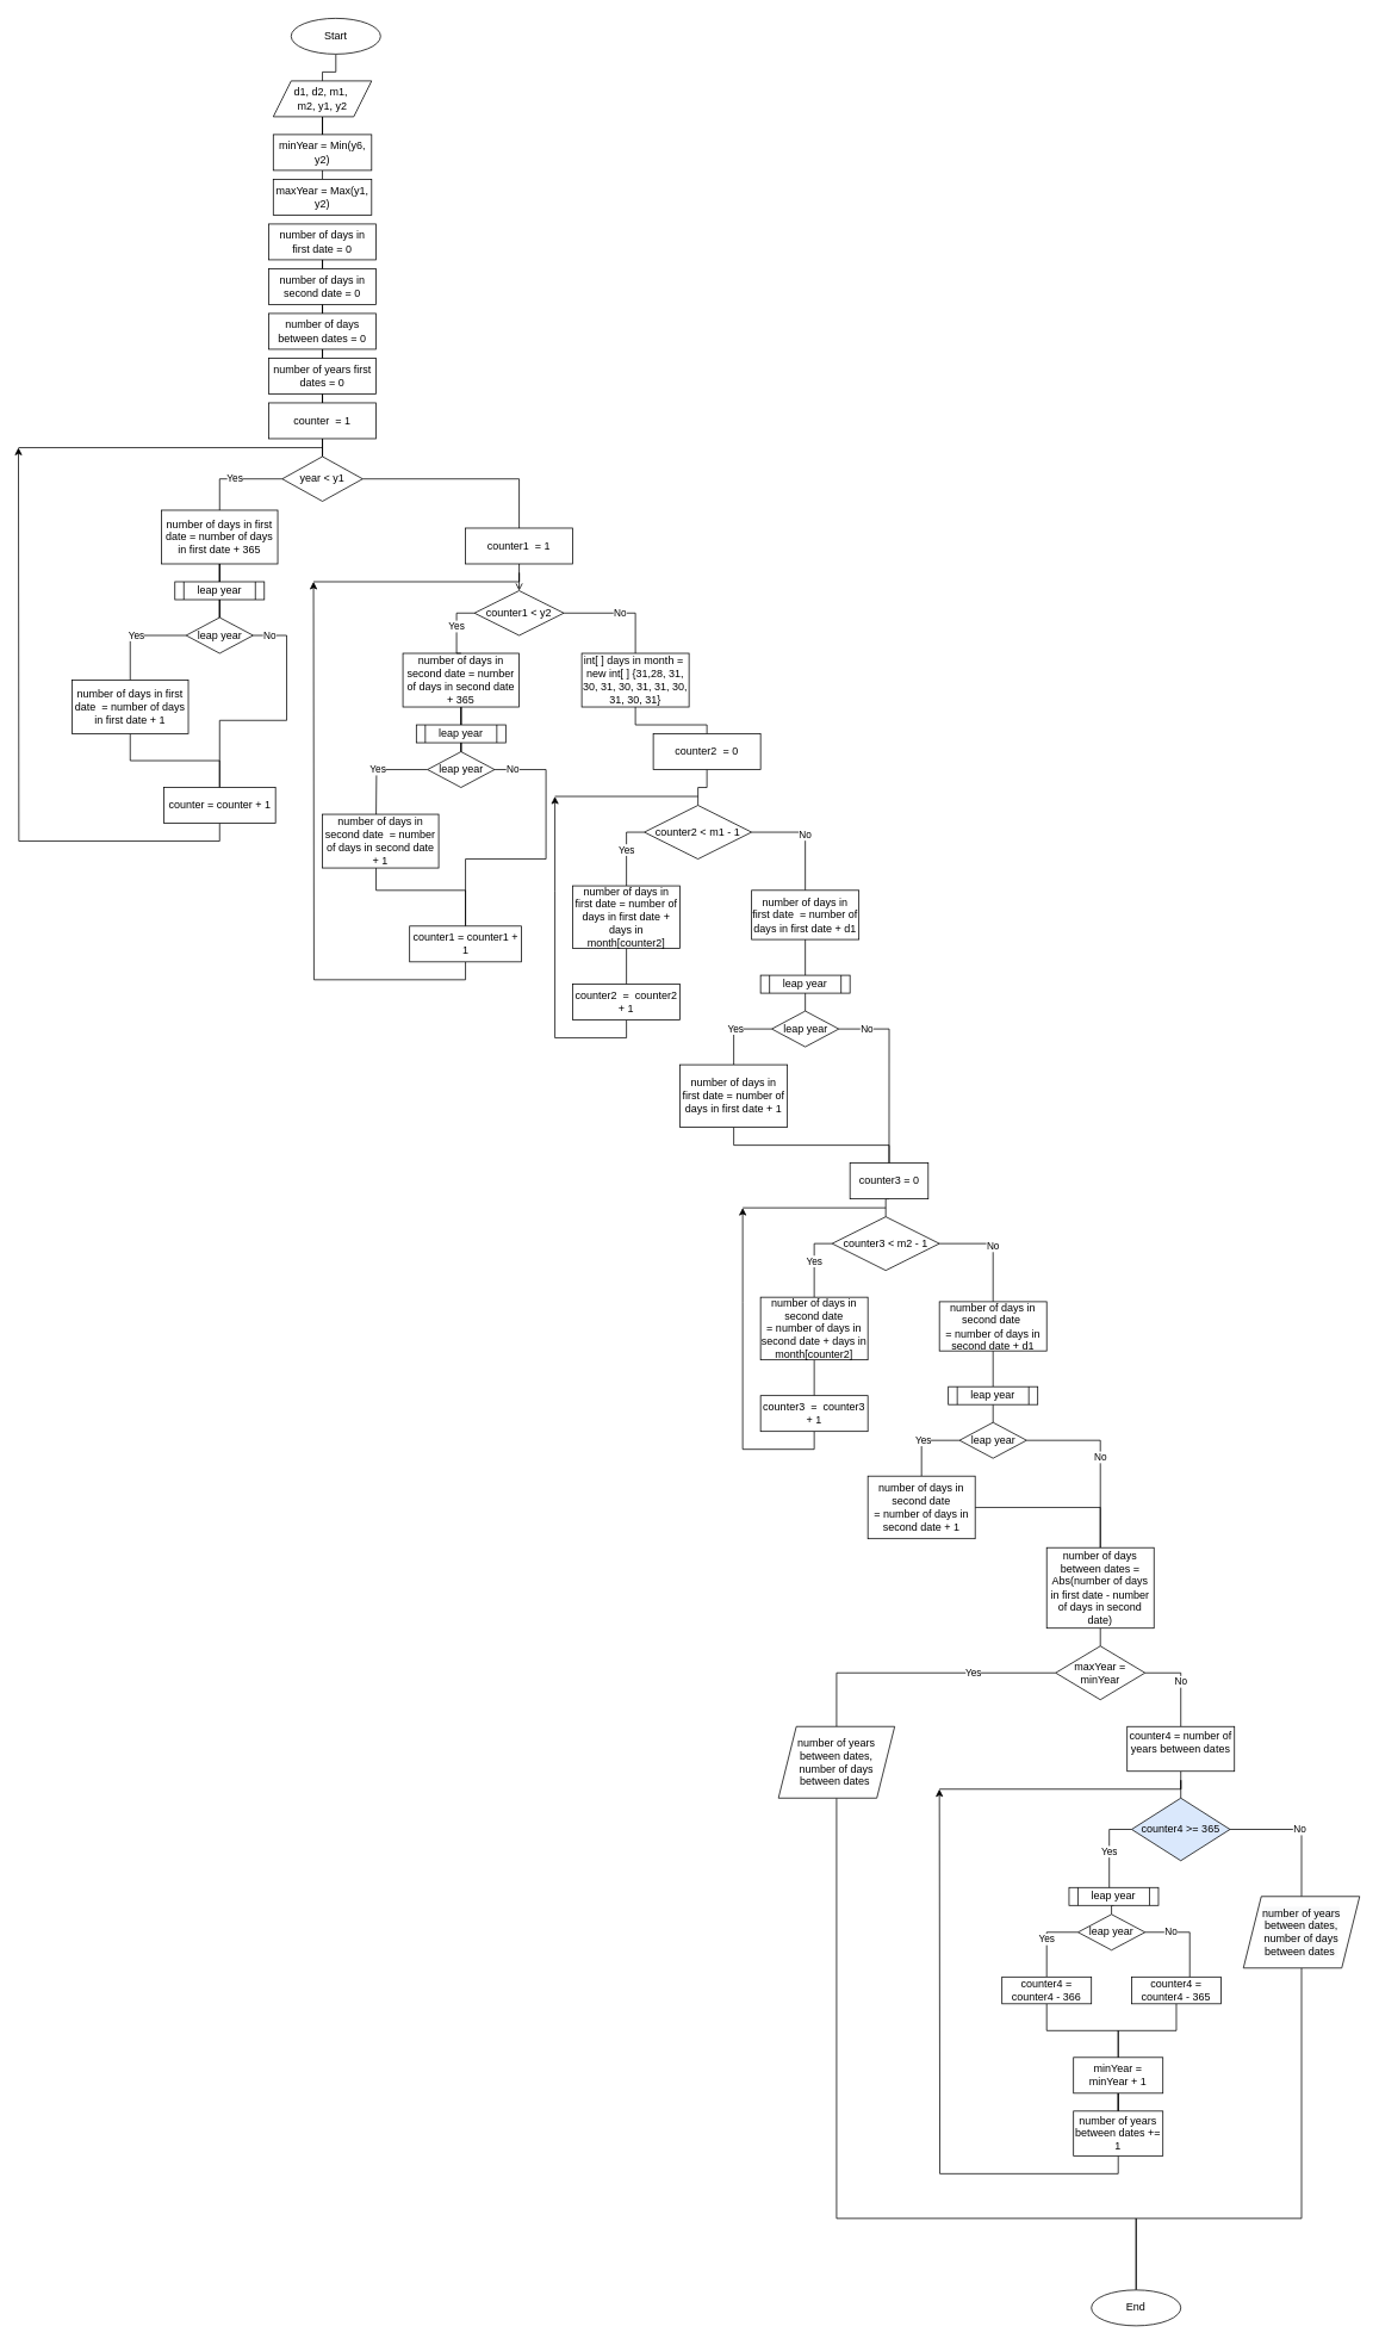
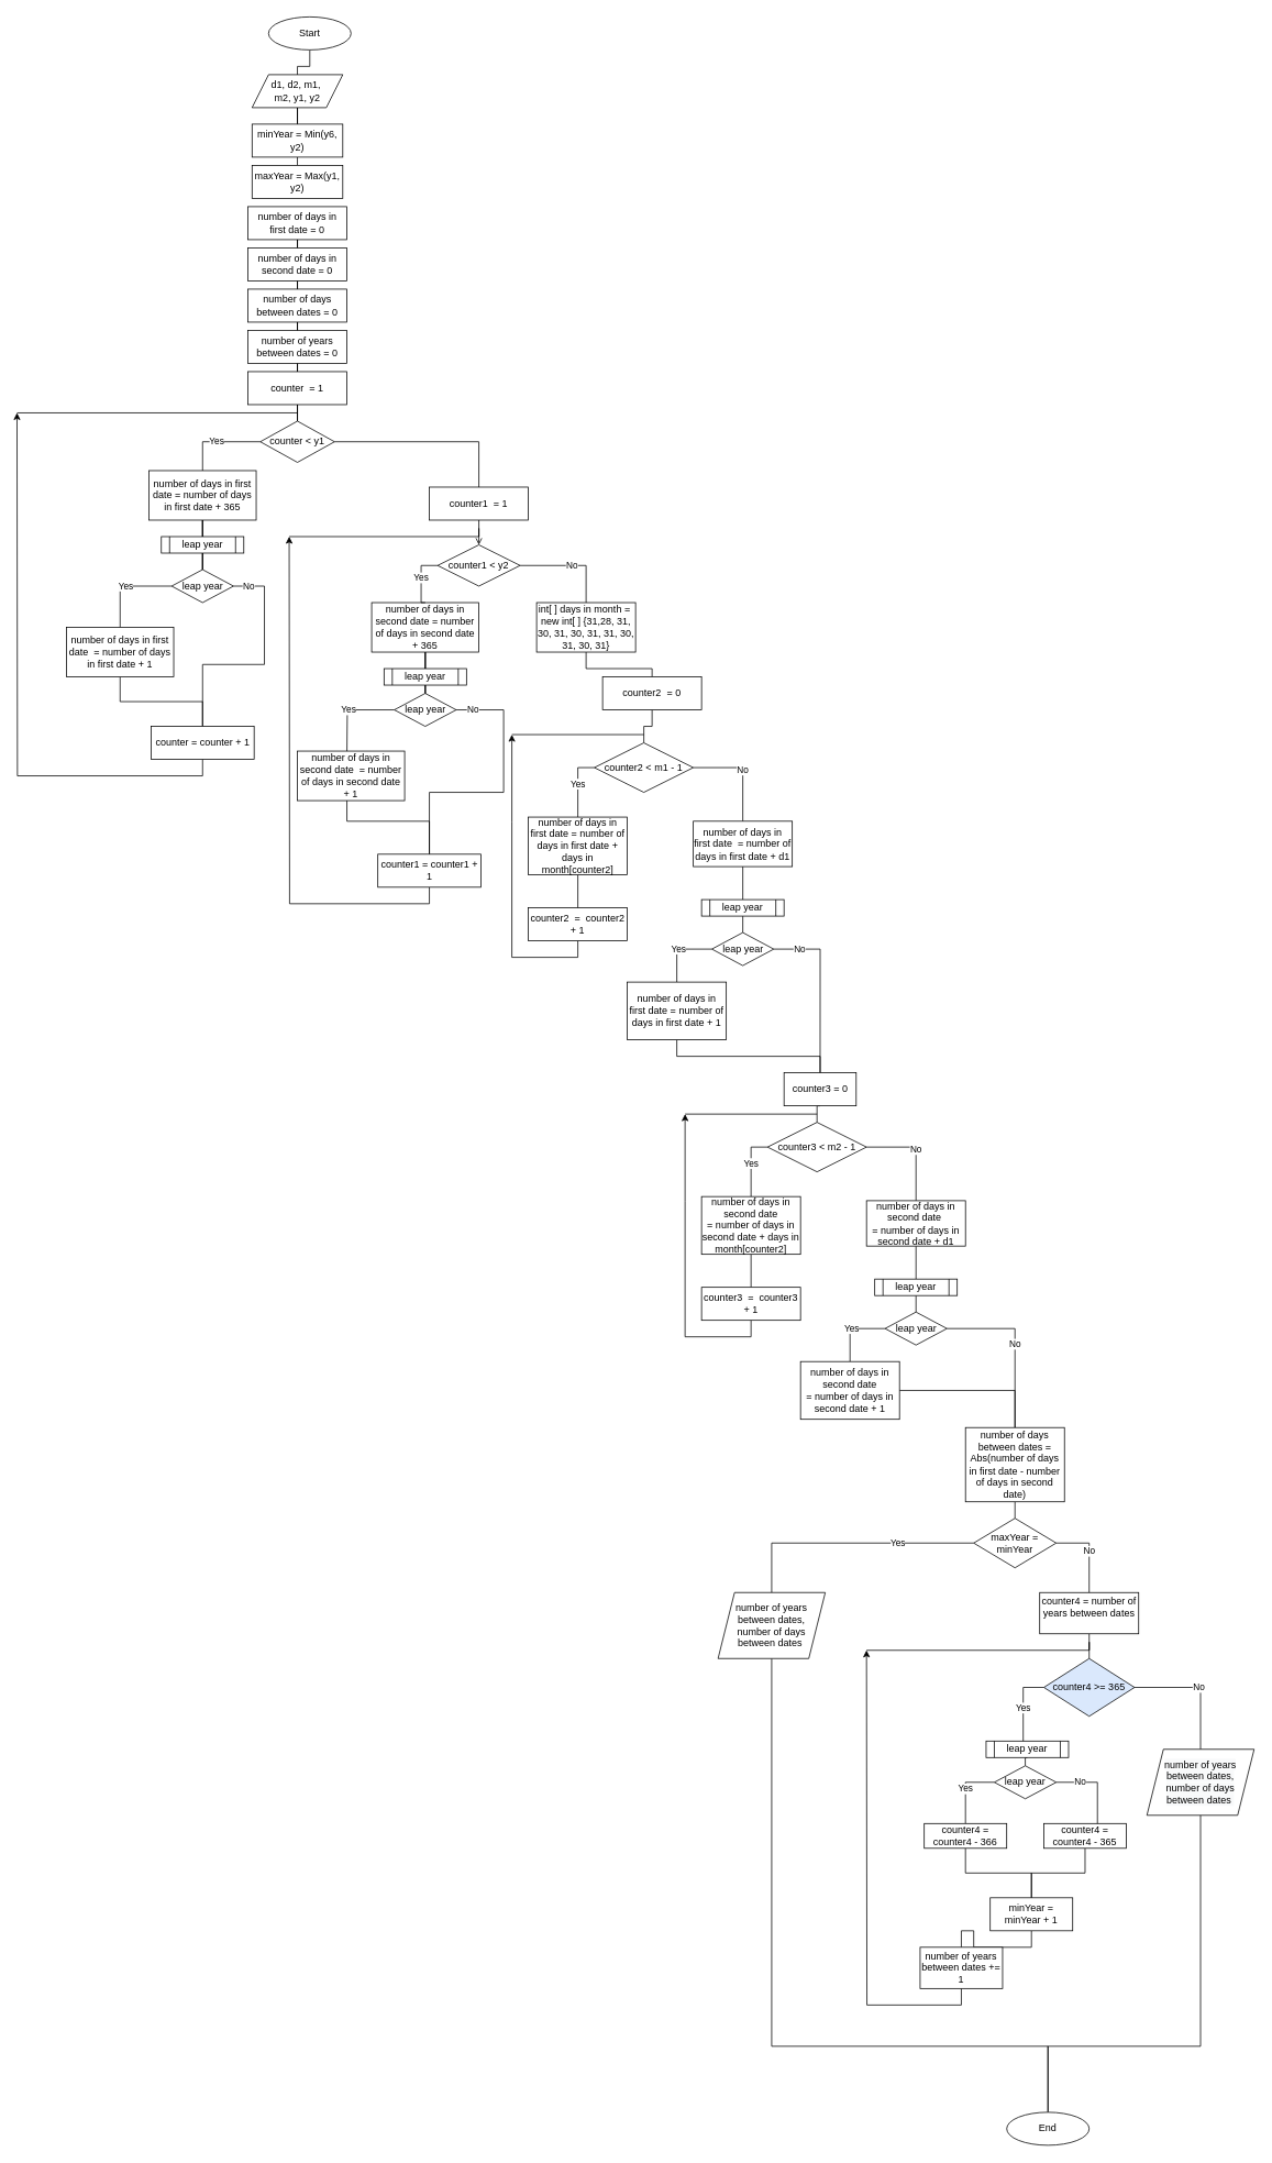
- <mxCell id="16" value="number of years first dates = 0" style="rounded=0;whiteSpace=wrap;html=1;" vertex="1" parent="1"><mxGeometry x="300" y="400" width="120" height="40" as="geometry" /></mxCell>
+ <mxCell id="16" value="number of years between dates = 0" style="rounded=0;whiteSpace=wrap;html=1;" vertex="1" parent="1"><mxGeometry x="300" y="400" width="120" height="40" as="geometry" /></mxCell>
- <mxCell id="19" value="year &amp;lt; y1" style="rhombus;whiteSpace=wrap;html=1;" vertex="1" parent="1"><mxGeometry x="315" y="510" width="90" height="50" as="geometry" /></mxCell>
+ <mxCell id="19" value="counter &amp;lt; y1" style="rhombus;whiteSpace=wrap;html=1;" vertex="1" parent="1"><mxGeometry x="315" y="510" width="90" height="50" as="geometry" /></mxCell>
- <mxCell id="116" value="number of years between dates += 1" style="rounded=0;whiteSpace=wrap;html=1;" vertex="1" parent="1"><mxGeometry x="1200" y="2360" width="100" height="50" as="geometry" /></mxCell>
+ <mxCell id="116" value="number of years between dates += 1" style="rounded=0;whiteSpace=wrap;html=1;" vertex="1" parent="1"><mxGeometry x="1115" y="2360" width="100" height="50" as="geometry" /></mxCell>
